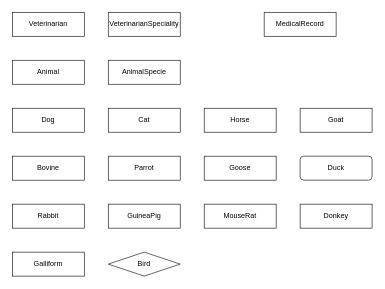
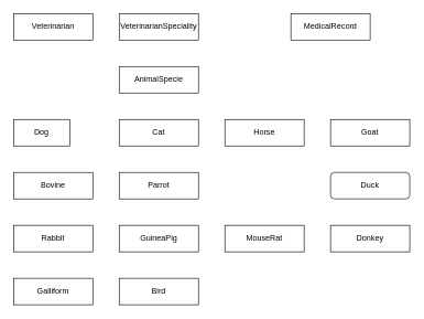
- <mxCell id="5" value="Animal" style="rounded=0;whiteSpace=wrap;html=1;" parent="1" vertex="1"><mxGeometry x="20" y="100" width="120" height="40" as="geometry" /></mxCell>
- <mxCell id="7" value="Dog" style="rounded=0;whiteSpace=wrap;html=1;" parent="1" vertex="1"><mxGeometry x="20" y="180" width="120" height="40" as="geometry" /></mxCell>
+ <mxCell id="7" value="Dog" style="rounded=0;whiteSpace=wrap;html=1;" parent="1" vertex="1"><mxGeometry x="20" y="180" width="85" height="40" as="geometry" /></mxCell>
- <mxCell id="13" value="Goose" style="rounded=0;whiteSpace=wrap;html=1;" parent="1" vertex="1"><mxGeometry x="340" y="260" width="120" height="40" as="geometry" /></mxCell>
- <mxCell id="20" value="Bird" style="rhombus;whiteSpace=wrap;html=1;" vertex="1" parent="1"><mxGeometry x="180" y="420" width="120" height="40" as="geometry" /></mxCell>
+ <mxCell id="20" value="Bird" style="rounded=0;whiteSpace=wrap;html=1;" vertex="1" parent="1"><mxGeometry x="180" y="420" width="120" height="40" as="geometry" /></mxCell>
